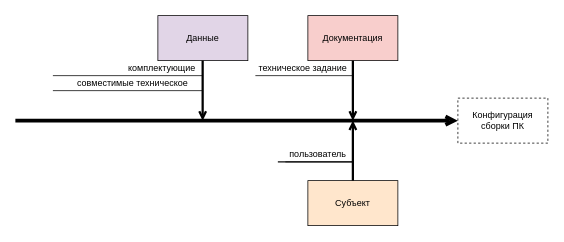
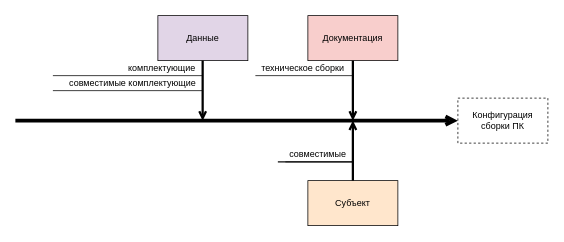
- <mxCell id="3" value="техническое задание" style="text;html=1;align=center;verticalAlign=middle;resizable=0;points=[];autosize=1;strokeColor=none;fillColor=none;" vertex="1" parent="1"><mxGeometry x="328" y="75" width="150" height="30" as="geometry" /></mxCell>
+ <mxCell id="3" value="техническое сборки" style="text;html=1;align=center;verticalAlign=middle;resizable=0;points=[];autosize=1;strokeColor=none;fillColor=none;" vertex="1" parent="1"><mxGeometry x="328" y="75" width="150" height="30" as="geometry" /></mxCell>
- <mxCell id="2" value="совместимые техническое" style="text;html=1;align=center;verticalAlign=middle;resizable=0;points=[];autosize=1;strokeColor=none;fillColor=none;" vertex="1" parent="1"><mxGeometry x="76" y="95" width="200" height="30" as="geometry" /></mxCell>
+ <mxCell id="2" value="совместимые комплектующие" style="text;html=1;align=center;verticalAlign=middle;resizable=0;points=[];autosize=1;strokeColor=none;fillColor=none;" vertex="1" parent="1"><mxGeometry x="76" y="95" width="200" height="30" as="geometry" /></mxCell>
- <mxCell id="16" value="пользователь" style="text;html=1;align=center;verticalAlign=middle;resizable=0;points=[];autosize=1;strokeColor=none;fillColor=none;" vertex="1" parent="1"><mxGeometry x="373" y="190" width="100" height="30" as="geometry" /></mxCell>
+ <mxCell id="16" value="совместимые" style="text;html=1;align=center;verticalAlign=middle;resizable=0;points=[];autosize=1;strokeColor=none;fillColor=none;" vertex="1" parent="1"><mxGeometry x="373" y="190" width="100" height="30" as="geometry" /></mxCell>
